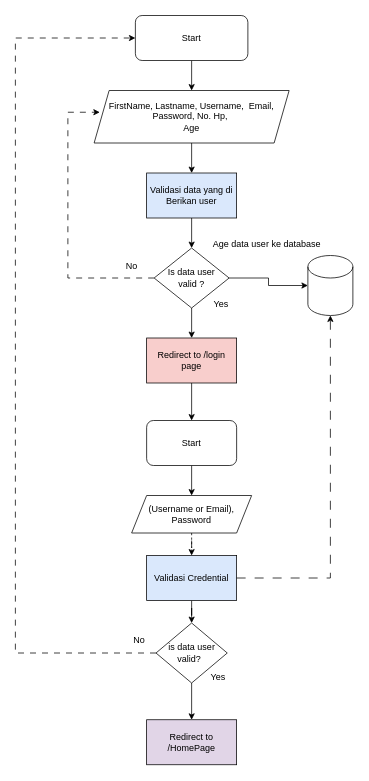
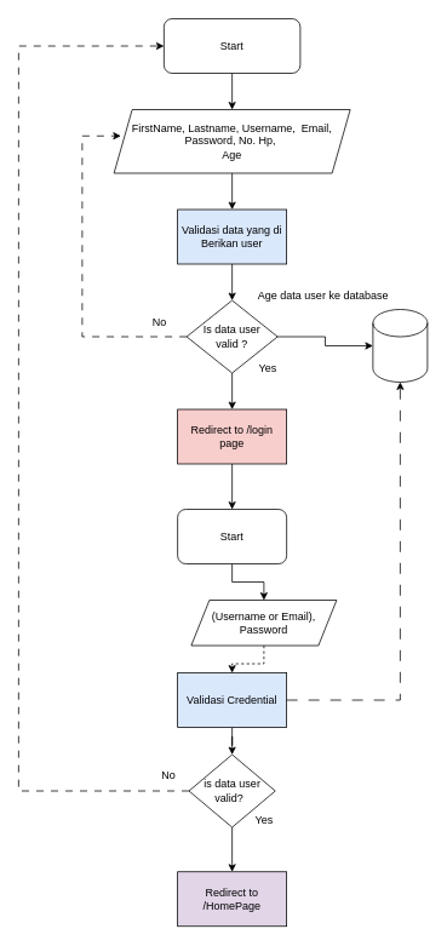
- <mxCell id="21" value="(Username or Email), Password" style="shape=parallelogram;perimeter=parallelogramPerimeter;whiteSpace=wrap;html=1;fixedSize=1;" vertex="1" parent="1"><mxGeometry x="175" y="660" width="160" height="50" as="geometry" /></mxCell>
+ <mxCell id="21" value="(Username or Email), Password" style="shape=parallelogram;perimeter=parallelogramPerimeter;whiteSpace=wrap;html=1;fixedSize=1;" vertex="1" parent="1"><mxGeometry x="210" y="660" width="160" height="50" as="geometry" /></mxCell>
